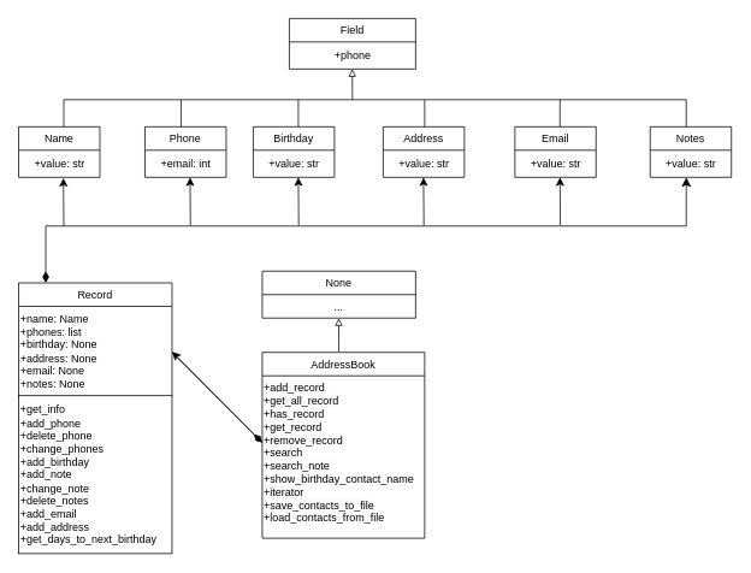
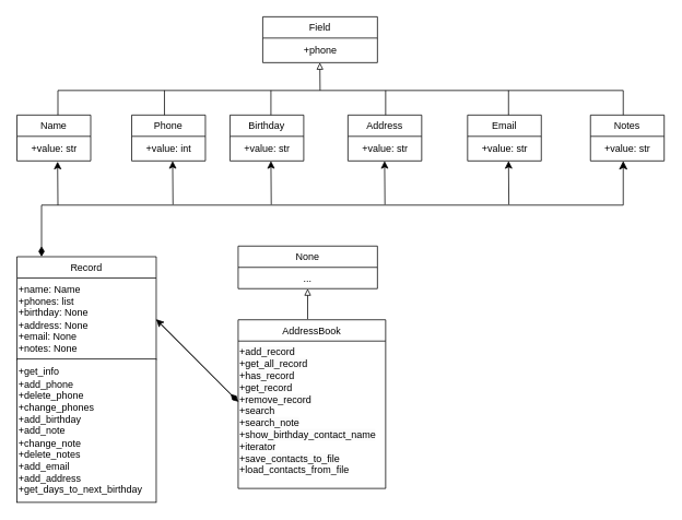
- <mxCell id="9" value="+email: int" style="text;html=1;align=center;verticalAlign=middle;resizable=0;points=[];autosize=1;strokeColor=none;fillColor=none;" vertex="1" parent="8"><mxGeometry y="26" width="90" height="30" as="geometry" /></mxCell>
+ <mxCell id="9" value="+value: int" style="text;html=1;align=center;verticalAlign=middle;resizable=0;points=[];autosize=1;strokeColor=none;fillColor=none;" vertex="1" parent="8"><mxGeometry y="26" width="90" height="30" as="geometry" /></mxCell>
